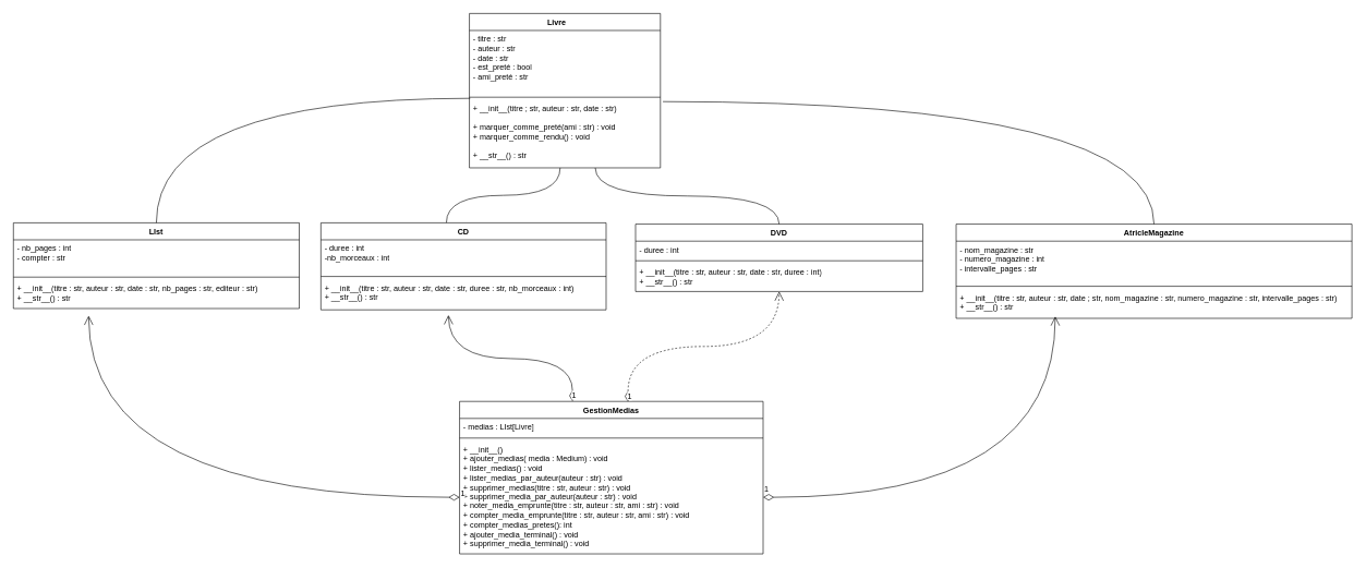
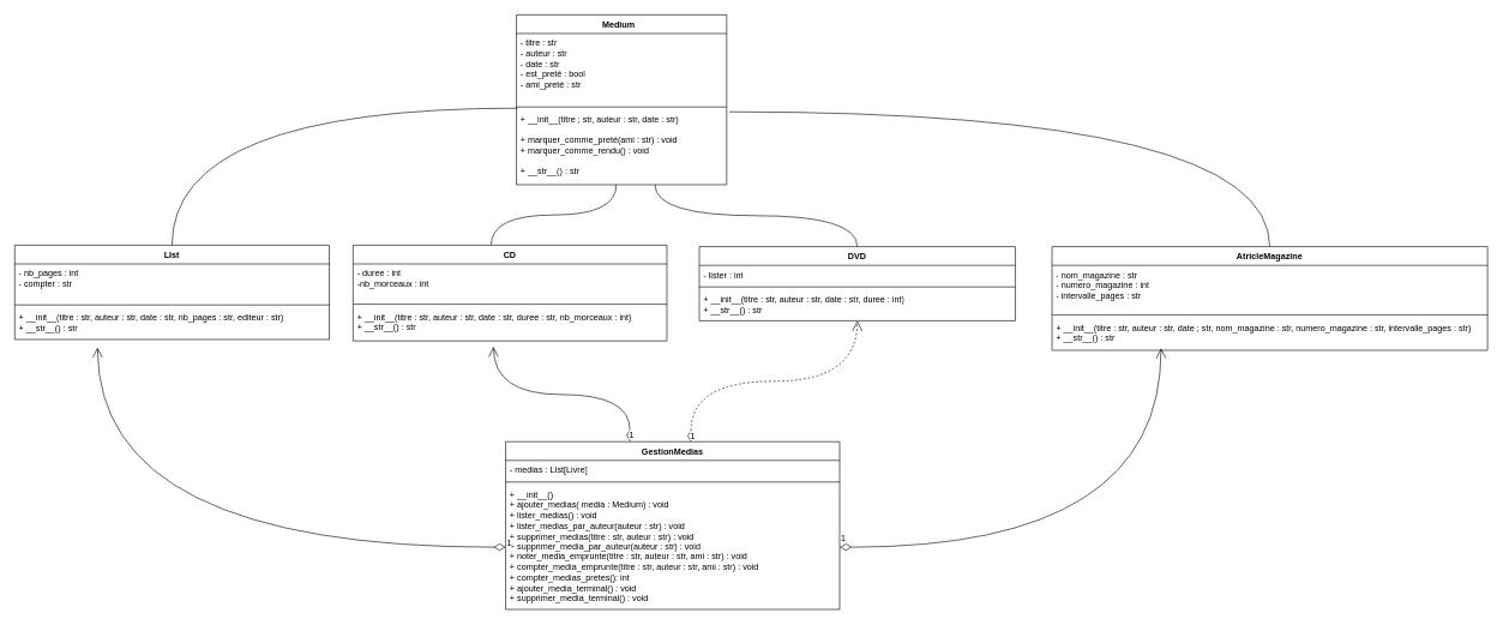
- <mxCell id="2" value="Livre&lt;span style=&quot;white-space: pre;&quot;&gt;&#09;&lt;/span&gt;" style="swimlane;fontStyle=1;align=center;verticalAlign=top;childLayout=stackLayout;horizontal=1;startSize=26;horizontalStack=0;resizeParent=1;resizeParentMax=0;resizeLast=0;collapsible=1;marginBottom=0;whiteSpace=wrap;html=1;" vertex="1" parent="1"><mxGeometry x="717" y="20" width="292" height="236" as="geometry" /></mxCell>
+ <mxCell id="2" value="Medium&lt;span style=&quot;white-space: pre;&quot;&gt;&#09;&lt;/span&gt;" style="swimlane;fontStyle=1;align=center;verticalAlign=top;childLayout=stackLayout;horizontal=1;startSize=26;horizontalStack=0;resizeParent=1;resizeParentMax=0;resizeLast=0;collapsible=1;marginBottom=0;whiteSpace=wrap;html=1;" vertex="1" parent="1"><mxGeometry x="717" y="20" width="292" height="236" as="geometry" /></mxCell>
- <mxCell id="15" value="- duree : int" style="text;strokeColor=none;fillColor=none;align=left;verticalAlign=top;spacingLeft=4;spacingRight=4;overflow=hidden;rotatable=0;points=[[0,0.5],[1,0.5]];portConstraint=eastwest;whiteSpace=wrap;html=1;" vertex="1" parent="14"><mxGeometry y="26" width="439" height="26" as="geometry" /></mxCell>
+ <mxCell id="15" value="- lister : int" style="text;strokeColor=none;fillColor=none;align=left;verticalAlign=top;spacingLeft=4;spacingRight=4;overflow=hidden;rotatable=0;points=[[0,0.5],[1,0.5]];portConstraint=eastwest;whiteSpace=wrap;html=1;" vertex="1" parent="14"><mxGeometry y="26" width="439" height="26" as="geometry" /></mxCell>
